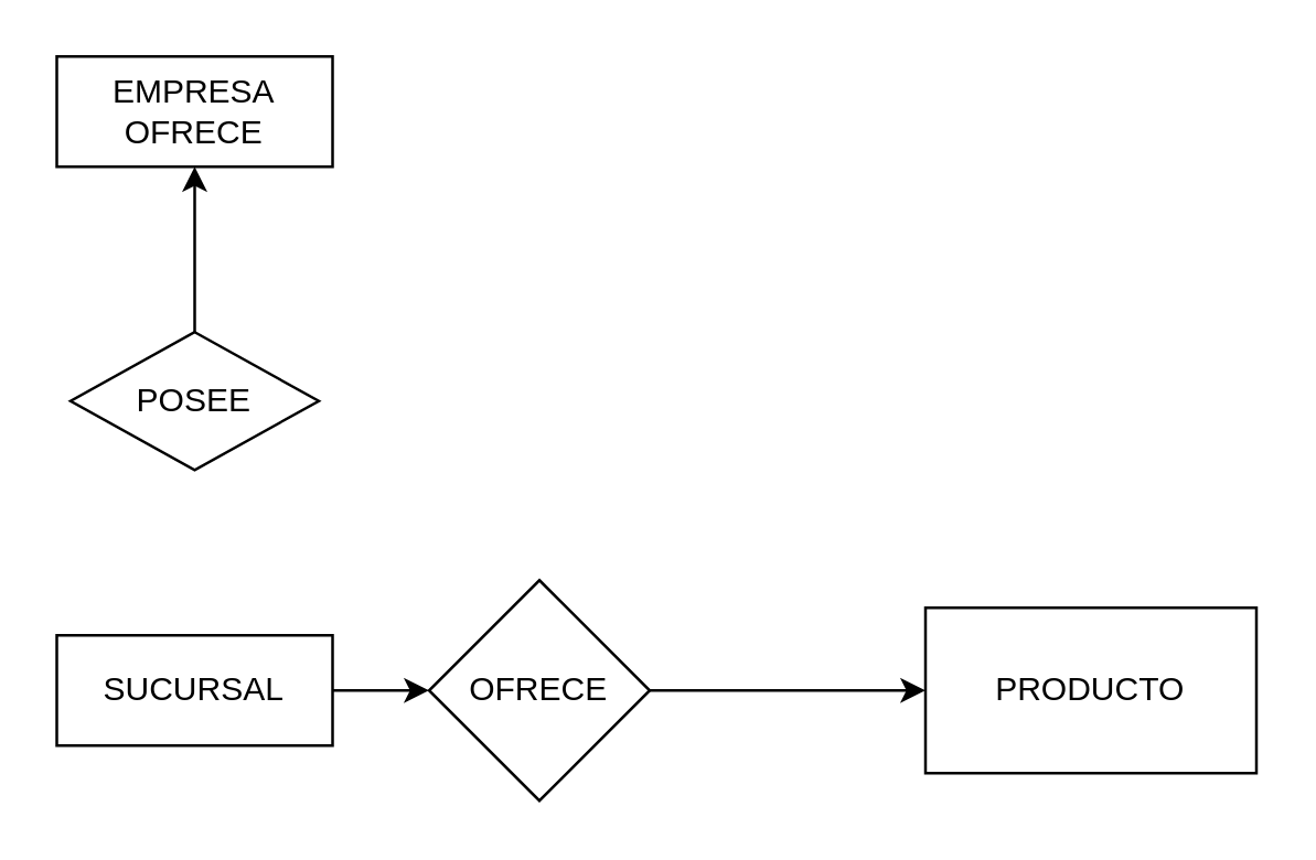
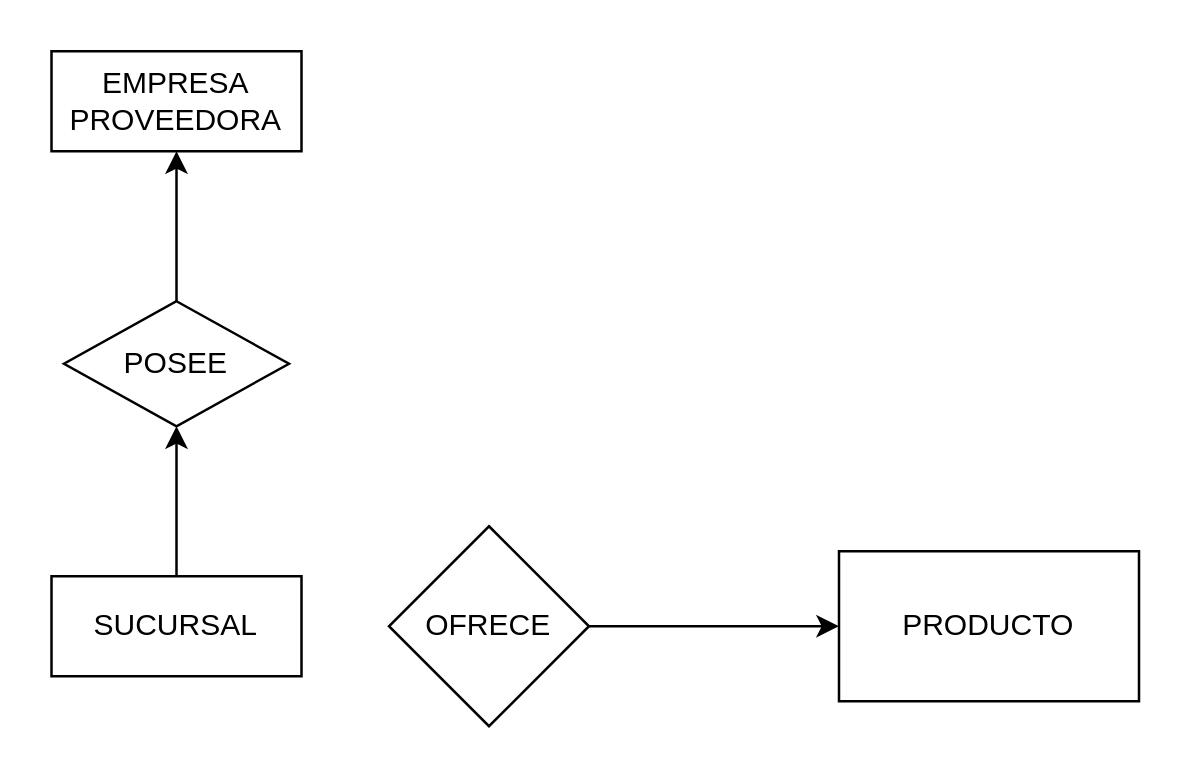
- <mxCell id="5" value="EMPRESA&lt;br&gt;OFRECE" style="whiteSpace=wrap;html=1;align=center;" vertex="1" parent="1"><mxGeometry x="20" y="20" width="100" height="40" as="geometry" /></mxCell>
+ <mxCell id="5" value="EMPRESA&lt;br&gt;PROVEEDORA" style="whiteSpace=wrap;html=1;align=center;" vertex="1" parent="1"><mxGeometry x="20" y="20" width="100" height="40" as="geometry" /></mxCell>
+ <mxCell id="2" value="" style="edgeStyle=orthogonalEdgeStyle;rounded=0;orthogonalLoop=1;jettySize=auto;html=1;" edge="1" parent="1" source="4" target="7"><mxGeometry relative="1" as="geometry" /></mxCell>
- <mxCell id="3" value="" style="edgeStyle=orthogonalEdgeStyle;rounded=0;orthogonalLoop=1;jettySize=auto;html=1;" edge="1" parent="1" source="4" target="9"><mxGeometry relative="1" as="geometry" /></mxCell>
